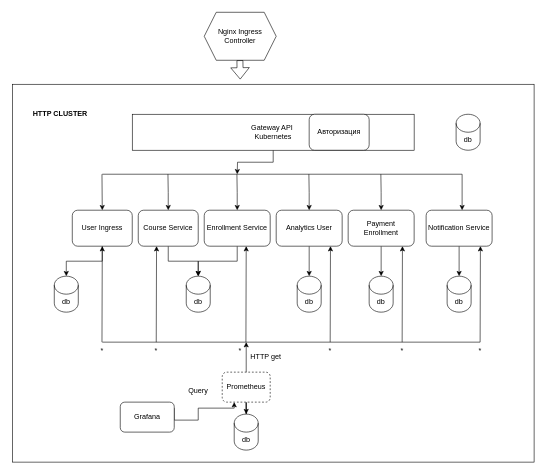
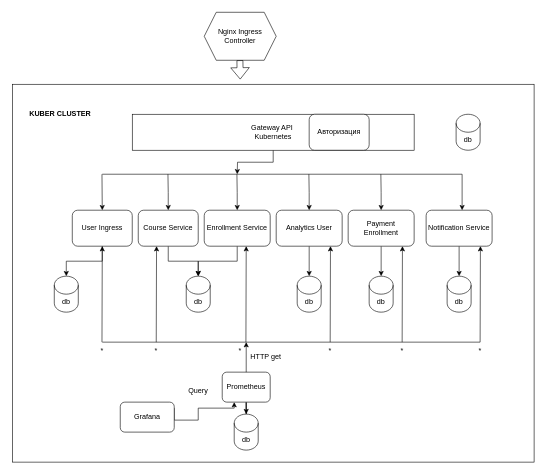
- <mxCell id="52" value="&lt;b&gt;HTTP CLUSTER&lt;/b&gt;" style="text;html=1;align=center;verticalAlign=middle;whiteSpace=wrap;rounded=0;" vertex="1" parent="1"><mxGeometry x="30" y="150" width="140" height="80" as="geometry" /></mxCell>
+ <mxCell id="52" value="&lt;b&gt;KUBER CLUSTER&lt;/b&gt;" style="text;html=1;align=center;verticalAlign=middle;whiteSpace=wrap;rounded=0;" vertex="1" parent="1"><mxGeometry x="30" y="150" width="140" height="80" as="geometry" /></mxCell>
- <mxCell id="33" value="Prometheus" style="rounded=1;whiteSpace=wrap;html=1;dashed=1;" parent="1" vertex="1"><mxGeometry x="370" y="620" width="80" height="50" as="geometry" /></mxCell>
+ <mxCell id="33" value="Prometheus" style="rounded=1;whiteSpace=wrap;html=1;" parent="1" vertex="1"><mxGeometry x="370" y="620" width="80" height="50" as="geometry" /></mxCell>
